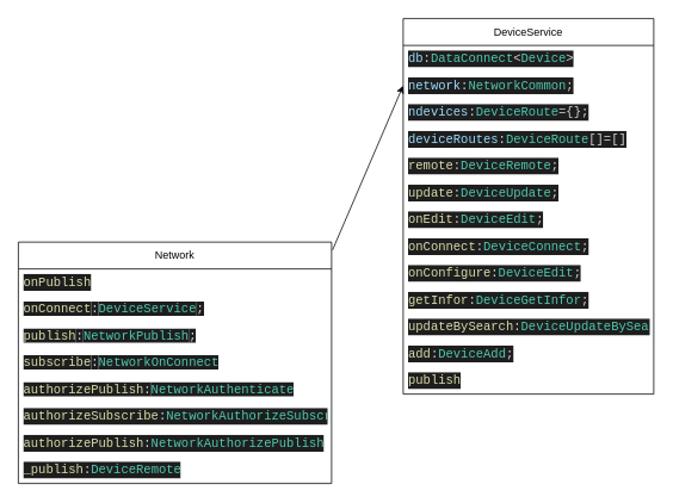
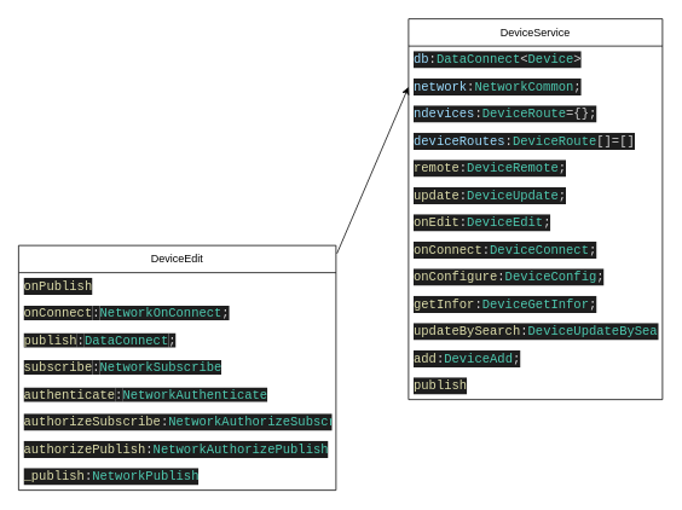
- <mxCell id="3" value="Network" style="swimlane;fontStyle=0;childLayout=stackLayout;horizontal=1;startSize=30;horizontalStack=0;resizeParent=1;resizeParentMax=0;resizeLast=0;collapsible=1;marginBottom=0;whiteSpace=wrap;html=1;" parent="1" vertex="1"><mxGeometry x="20" y="270" width="350" height="270" as="geometry" /></mxCell>
+ <mxCell id="3" value="DeviceEdit" style="swimlane;fontStyle=0;childLayout=stackLayout;horizontal=1;startSize=30;horizontalStack=0;resizeParent=1;resizeParentMax=0;resizeLast=0;collapsible=1;marginBottom=0;whiteSpace=wrap;html=1;" parent="1" vertex="1"><mxGeometry x="20" y="270" width="350" height="270" as="geometry" /></mxCell>
- <mxCell id="21" value="&lt;div style=&quot;color: rgb(212, 212, 212); background-color: rgb(30, 30, 30); font-family: Consolas, &amp;quot;Courier New&amp;quot;, monospace; font-size: 14px; line-height: 19px;&quot;&gt;&lt;span style=&quot;color: #dcdcaa;&quot;&gt;onConfigure&lt;/span&gt;:&lt;span style=&quot;color: #4ec9b0;&quot;&gt;DeviceEdit&lt;/span&gt;;&lt;/div&gt;" style="text;strokeColor=none;fillColor=none;align=left;verticalAlign=middle;spacingLeft=4;spacingRight=4;overflow=hidden;points=[[0,0.5],[1,0.5]];portConstraint=eastwest;rotatable=0;whiteSpace=wrap;html=1;" vertex="1" parent="12"><mxGeometry y="270" width="280" height="30" as="geometry" /></mxCell>
+ <mxCell id="21" value="&lt;div style=&quot;color: rgb(212, 212, 212); background-color: rgb(30, 30, 30); font-family: Consolas, &amp;quot;Courier New&amp;quot;, monospace; font-size: 14px; line-height: 19px;&quot;&gt;&lt;span style=&quot;color: #dcdcaa;&quot;&gt;onConfigure&lt;/span&gt;:&lt;span style=&quot;color: #4ec9b0;&quot;&gt;DeviceConfig&lt;/span&gt;;&lt;/div&gt;" style="text;strokeColor=none;fillColor=none;align=left;verticalAlign=middle;spacingLeft=4;spacingRight=4;overflow=hidden;points=[[0,0.5],[1,0.5]];portConstraint=eastwest;rotatable=0;whiteSpace=wrap;html=1;" vertex="1" parent="12"><mxGeometry y="270" width="280" height="30" as="geometry" /></mxCell>
- <mxCell id="5" value="&lt;span style=&quot;background-color: rgb(30, 30, 30); font-family: Consolas, &amp;quot;Courier New&amp;quot;, monospace; font-size: 14px; color: rgb(220, 220, 170);&quot;&gt;onConnect&lt;/span&gt;&lt;span style=&quot;background-color: rgb(30, 30, 30); color: rgb(212, 212, 212); font-family: Consolas, &amp;quot;Courier New&amp;quot;, monospace; font-size: 14px;&quot;&gt;:&lt;/span&gt;&lt;span style=&quot;background-color: rgb(30, 30, 30); font-family: Consolas, &amp;quot;Courier New&amp;quot;, monospace; font-size: 14px; color: rgb(78, 201, 176);&quot;&gt;DeviceService&lt;/span&gt;&lt;span style=&quot;background-color: rgb(30, 30, 30); color: rgb(212, 212, 212); font-family: Consolas, &amp;quot;Courier New&amp;quot;, monospace; font-size: 14px;&quot;&gt;;&lt;/span&gt;" style="text;strokeColor=none;fillColor=none;align=left;verticalAlign=middle;spacingLeft=4;spacingRight=4;overflow=hidden;points=[[0,0.5],[1,0.5]];portConstraint=eastwest;rotatable=0;whiteSpace=wrap;html=1;" parent="3" vertex="1"><mxGeometry y="60" width="350" height="30" as="geometry" /></mxCell>
+ <mxCell id="5" value="&lt;span style=&quot;background-color: rgb(30, 30, 30); font-family: Consolas, &amp;quot;Courier New&amp;quot;, monospace; font-size: 14px; color: rgb(220, 220, 170);&quot;&gt;onConnect&lt;/span&gt;&lt;span style=&quot;background-color: rgb(30, 30, 30); color: rgb(212, 212, 212); font-family: Consolas, &amp;quot;Courier New&amp;quot;, monospace; font-size: 14px;&quot;&gt;:&lt;/span&gt;&lt;span style=&quot;background-color: rgb(30, 30, 30); font-family: Consolas, &amp;quot;Courier New&amp;quot;, monospace; font-size: 14px; color: rgb(78, 201, 176);&quot;&gt;NetworkOnConnect&lt;/span&gt;&lt;span style=&quot;background-color: rgb(30, 30, 30); color: rgb(212, 212, 212); font-family: Consolas, &amp;quot;Courier New&amp;quot;, monospace; font-size: 14px;&quot;&gt;;&lt;/span&gt;" style="text;strokeColor=none;fillColor=none;align=left;verticalAlign=middle;spacingLeft=4;spacingRight=4;overflow=hidden;points=[[0,0.5],[1,0.5]];portConstraint=eastwest;rotatable=0;whiteSpace=wrap;html=1;" parent="3" vertex="1"><mxGeometry y="60" width="350" height="30" as="geometry" /></mxCell>
- <mxCell id="6" value="&lt;span style=&quot;background-color: rgb(30, 30, 30); font-family: Consolas, &amp;quot;Courier New&amp;quot;, monospace; font-size: 14px; color: rgb(220, 220, 170);&quot;&gt;publish&lt;/span&gt;&lt;span style=&quot;background-color: rgb(30, 30, 30); color: rgb(212, 212, 212); font-family: Consolas, &amp;quot;Courier New&amp;quot;, monospace; font-size: 14px;&quot;&gt;:&lt;/span&gt;&lt;span style=&quot;background-color: rgb(30, 30, 30); font-family: Consolas, &amp;quot;Courier New&amp;quot;, monospace; font-size: 14px; color: rgb(78, 201, 176);&quot;&gt;NetworkPublish&lt;/span&gt;&lt;span style=&quot;background-color: rgb(30, 30, 30); color: rgb(212, 212, 212); font-family: Consolas, &amp;quot;Courier New&amp;quot;, monospace; font-size: 14px;&quot;&gt;;&lt;/span&gt;&lt;br&gt;" style="text;strokeColor=none;fillColor=none;align=left;verticalAlign=middle;spacingLeft=4;spacingRight=4;overflow=hidden;points=[[0,0.5],[1,0.5]];portConstraint=eastwest;rotatable=0;whiteSpace=wrap;html=1;" vertex="1" parent="3"><mxGeometry y="90" width="350" height="30" as="geometry" /></mxCell>
+ <mxCell id="6" value="&lt;span style=&quot;background-color: rgb(30, 30, 30); font-family: Consolas, &amp;quot;Courier New&amp;quot;, monospace; font-size: 14px; color: rgb(220, 220, 170);&quot;&gt;publish&lt;/span&gt;&lt;span style=&quot;background-color: rgb(30, 30, 30); color: rgb(212, 212, 212); font-family: Consolas, &amp;quot;Courier New&amp;quot;, monospace; font-size: 14px;&quot;&gt;:&lt;/span&gt;&lt;span style=&quot;background-color: rgb(30, 30, 30); font-family: Consolas, &amp;quot;Courier New&amp;quot;, monospace; font-size: 14px; color: rgb(78, 201, 176);&quot;&gt;DataConnect&lt;/span&gt;&lt;span style=&quot;background-color: rgb(30, 30, 30); color: rgb(212, 212, 212); font-family: Consolas, &amp;quot;Courier New&amp;quot;, monospace; font-size: 14px;&quot;&gt;;&lt;/span&gt;&lt;br&gt;" style="text;strokeColor=none;fillColor=none;align=left;verticalAlign=middle;spacingLeft=4;spacingRight=4;overflow=hidden;points=[[0,0.5],[1,0.5]];portConstraint=eastwest;rotatable=0;whiteSpace=wrap;html=1;" vertex="1" parent="3"><mxGeometry y="90" width="350" height="30" as="geometry" /></mxCell>
- <mxCell id="7" value="&lt;span style=&quot;background-color: rgb(30, 30, 30); font-family: Consolas, &amp;quot;Courier New&amp;quot;, monospace; font-size: 14px; color: rgb(220, 220, 170);&quot;&gt;subscribe&lt;/span&gt;&lt;span style=&quot;background-color: rgb(30, 30, 30); color: rgb(212, 212, 212); font-family: Consolas, &amp;quot;Courier New&amp;quot;, monospace; font-size: 14px;&quot;&gt;:&lt;/span&gt;&lt;span style=&quot;background-color: rgb(30, 30, 30); font-family: Consolas, &amp;quot;Courier New&amp;quot;, monospace; font-size: 14px; color: rgb(78, 201, 176);&quot;&gt;NetworkOnConnect&lt;/span&gt;&lt;br&gt;" style="text;strokeColor=none;fillColor=none;align=left;verticalAlign=middle;spacingLeft=4;spacingRight=4;overflow=hidden;points=[[0,0.5],[1,0.5]];portConstraint=eastwest;rotatable=0;whiteSpace=wrap;html=1;" vertex="1" parent="3"><mxGeometry y="120" width="350" height="30" as="geometry" /></mxCell>
+ <mxCell id="7" value="&lt;span style=&quot;background-color: rgb(30, 30, 30); font-family: Consolas, &amp;quot;Courier New&amp;quot;, monospace; font-size: 14px; color: rgb(220, 220, 170);&quot;&gt;subscribe&lt;/span&gt;&lt;span style=&quot;background-color: rgb(30, 30, 30); color: rgb(212, 212, 212); font-family: Consolas, &amp;quot;Courier New&amp;quot;, monospace; font-size: 14px;&quot;&gt;:&lt;/span&gt;&lt;span style=&quot;background-color: rgb(30, 30, 30); font-family: Consolas, &amp;quot;Courier New&amp;quot;, monospace; font-size: 14px; color: rgb(78, 201, 176);&quot;&gt;NetworkSubscribe&lt;/span&gt;&lt;br&gt;" style="text;strokeColor=none;fillColor=none;align=left;verticalAlign=middle;spacingLeft=4;spacingRight=4;overflow=hidden;points=[[0,0.5],[1,0.5]];portConstraint=eastwest;rotatable=0;whiteSpace=wrap;html=1;" vertex="1" parent="3"><mxGeometry y="120" width="350" height="30" as="geometry" /></mxCell>
- <mxCell id="8" value="&lt;span style=&quot;background-color: rgb(30, 30, 30); font-family: Consolas, &amp;quot;Courier New&amp;quot;, monospace; font-size: 14px; color: rgb(220, 220, 170);&quot;&gt;authorizePublish&lt;/span&gt;&lt;span style=&quot;background-color: rgb(30, 30, 30); color: rgb(212, 212, 212); font-family: Consolas, &amp;quot;Courier New&amp;quot;, monospace; font-size: 14px;&quot;&gt;:&lt;/span&gt;&lt;span style=&quot;background-color: rgb(30, 30, 30); font-family: Consolas, &amp;quot;Courier New&amp;quot;, monospace; font-size: 14px; color: rgb(78, 201, 176);&quot;&gt;NetworkAuthenticate&lt;/span&gt;&lt;br&gt;" style="text;strokeColor=none;fillColor=none;align=left;verticalAlign=middle;spacingLeft=4;spacingRight=4;overflow=hidden;points=[[0,0.5],[1,0.5]];portConstraint=eastwest;rotatable=0;whiteSpace=wrap;html=1;" vertex="1" parent="3"><mxGeometry y="150" width="350" height="30" as="geometry" /></mxCell>
+ <mxCell id="8" value="&lt;span style=&quot;background-color: rgb(30, 30, 30); font-family: Consolas, &amp;quot;Courier New&amp;quot;, monospace; font-size: 14px; color: rgb(220, 220, 170);&quot;&gt;authenticate&lt;/span&gt;&lt;span style=&quot;background-color: rgb(30, 30, 30); color: rgb(212, 212, 212); font-family: Consolas, &amp;quot;Courier New&amp;quot;, monospace; font-size: 14px;&quot;&gt;:&lt;/span&gt;&lt;span style=&quot;background-color: rgb(30, 30, 30); font-family: Consolas, &amp;quot;Courier New&amp;quot;, monospace; font-size: 14px; color: rgb(78, 201, 176);&quot;&gt;NetworkAuthenticate&lt;/span&gt;&lt;br&gt;" style="text;strokeColor=none;fillColor=none;align=left;verticalAlign=middle;spacingLeft=4;spacingRight=4;overflow=hidden;points=[[0,0.5],[1,0.5]];portConstraint=eastwest;rotatable=0;whiteSpace=wrap;html=1;" vertex="1" parent="3"><mxGeometry y="150" width="350" height="30" as="geometry" /></mxCell>
- <mxCell id="11" value="&lt;div style=&quot;color: rgb(212, 212, 212); background-color: rgb(30, 30, 30); font-family: Consolas, &amp;quot;Courier New&amp;quot;, monospace; font-size: 14px; line-height: 19px;&quot;&gt;&lt;div style=&quot;line-height: 19px;&quot;&gt;&lt;div style=&quot;line-height: 19px;&quot;&gt;&lt;span style=&quot;color: #dcdcaa;&quot;&gt;_publish&lt;/span&gt;:&lt;span style=&quot;color: #4ec9b0;&quot;&gt;DeviceRemote&lt;/span&gt;&lt;/div&gt;&lt;/div&gt;&lt;/div&gt;" style="text;strokeColor=none;fillColor=none;align=left;verticalAlign=middle;spacingLeft=4;spacingRight=4;overflow=hidden;points=[[0,0.5],[1,0.5]];portConstraint=eastwest;rotatable=0;whiteSpace=wrap;html=1;" vertex="1" parent="3"><mxGeometry y="240" width="350" height="30" as="geometry" /></mxCell>
+ <mxCell id="11" value="&lt;div style=&quot;color: rgb(212, 212, 212); background-color: rgb(30, 30, 30); font-family: Consolas, &amp;quot;Courier New&amp;quot;, monospace; font-size: 14px; line-height: 19px;&quot;&gt;&lt;div style=&quot;line-height: 19px;&quot;&gt;&lt;div style=&quot;line-height: 19px;&quot;&gt;&lt;span style=&quot;color: #dcdcaa;&quot;&gt;_publish&lt;/span&gt;:&lt;span style=&quot;color: #4ec9b0;&quot;&gt;NetworkPublish&lt;/span&gt;&lt;/div&gt;&lt;/div&gt;&lt;/div&gt;" style="text;strokeColor=none;fillColor=none;align=left;verticalAlign=middle;spacingLeft=4;spacingRight=4;overflow=hidden;points=[[0,0.5],[1,0.5]];portConstraint=eastwest;rotatable=0;whiteSpace=wrap;html=1;" vertex="1" parent="3"><mxGeometry y="240" width="350" height="30" as="geometry" /></mxCell>
